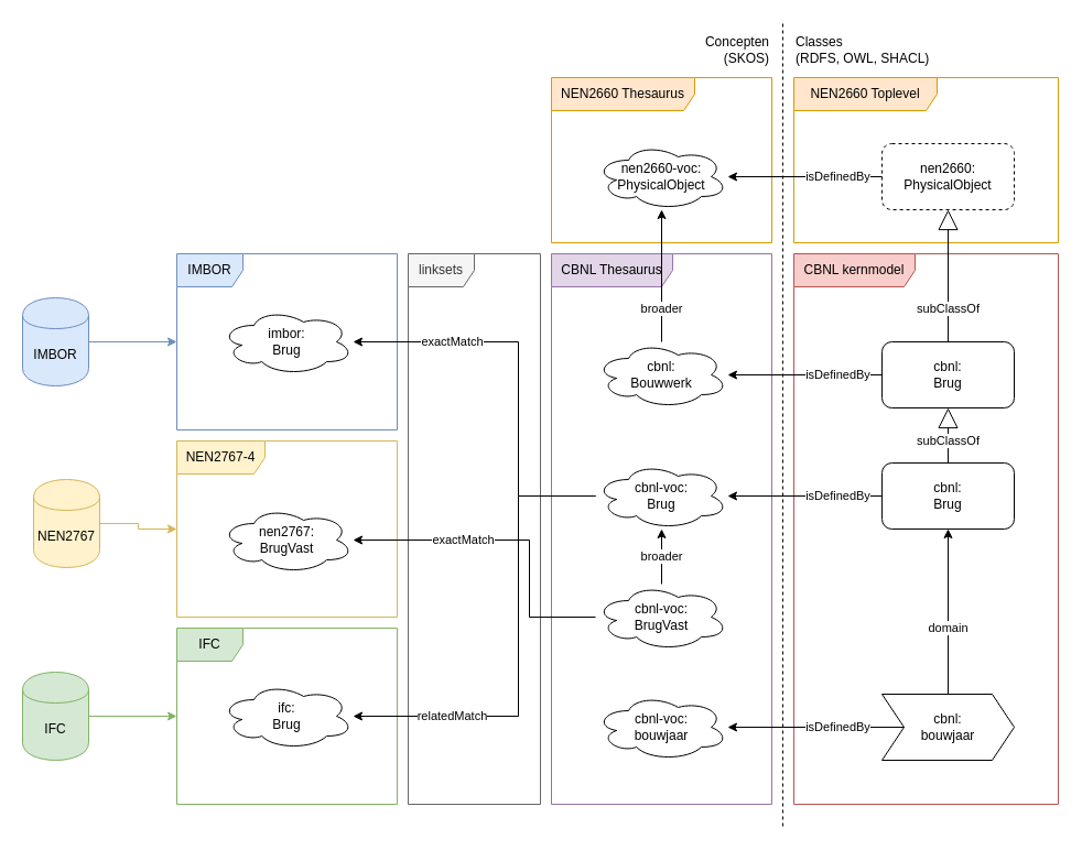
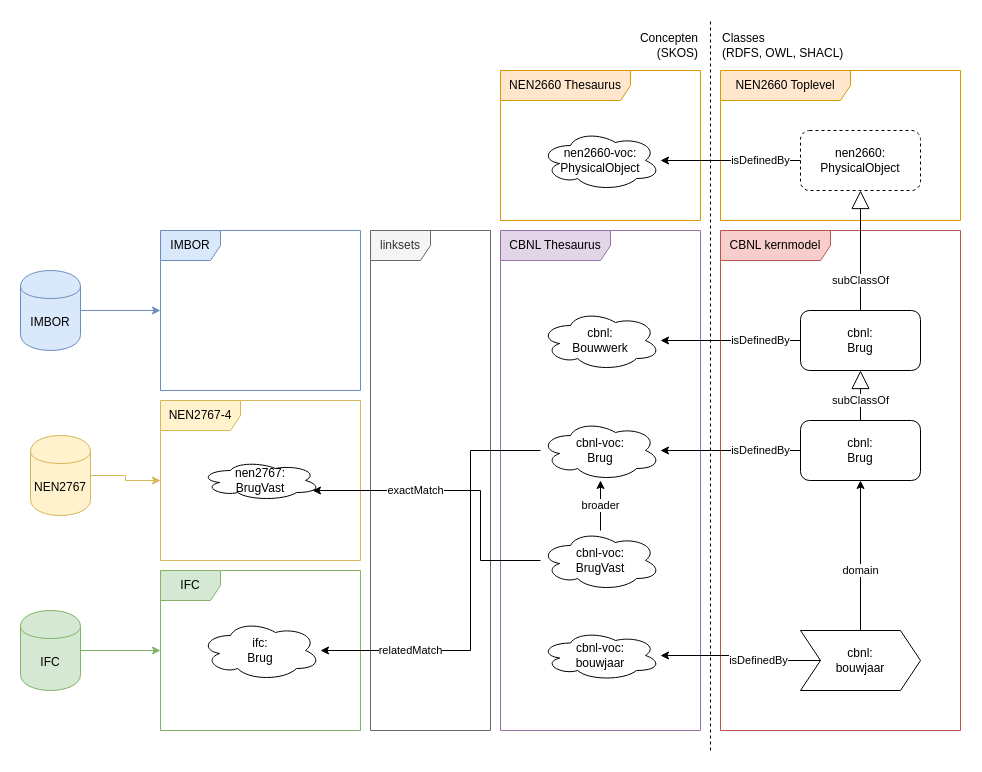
- <mxCell id="30" value="broader" style="edgeStyle=orthogonalEdgeStyle;rounded=0;orthogonalLoop=1;jettySize=auto;html=1;" parent="1" source="37" target="15" edge="1"><mxGeometry x="-0.5" relative="1" as="geometry"><mxPoint as="offset" /></mxGeometry></mxCell>
- <mxCell id="7" value="imbor:&lt;br&gt;Brug" style="ellipse;shape=cloud;whiteSpace=wrap;html=1;fontFamily=Helvetica;fontSize=12;fontColor=#000000;align=center;strokeColor=#000000;fillColor=#ffffff;" parent="1" vertex="1"><mxGeometry x="200" y="280" width="120" height="60" as="geometry" /></mxCell>
- <mxCell id="20" value="exactMatch" style="edgeStyle=orthogonalEdgeStyle;rounded=0;orthogonalLoop=1;jettySize=auto;html=1;" parent="1" source="27" target="7" edge="1"><mxGeometry x="0.5" relative="1" as="geometry"><Array as="points"><mxPoint x="470" y="450" /><mxPoint x="470" y="310" /></Array><mxPoint as="offset" /></mxGeometry></mxCell>
- <mxCell id="10" value="nen2767:&lt;br&gt;BrugVast" style="ellipse;shape=cloud;whiteSpace=wrap;html=1;fontFamily=Helvetica;fontSize=12;fontColor=#000000;align=center;strokeColor=#000000;fillColor=#ffffff;" parent="1" vertex="1"><mxGeometry x="200" y="460" width="120" height="60" as="geometry" /></mxCell>
+ <mxCell id="10" value="nen2767:&lt;br&gt;BrugVast" style="ellipse;shape=cloud;whiteSpace=wrap;html=1;fontFamily=Helvetica;fontSize=12;fontColor=#000000;align=center;strokeColor=#000000;fillColor=#ffffff;" parent="1" vertex="1"><mxGeometry x="200" y="460" width="120" height="40" as="geometry" /></mxCell>
- <mxCell id="25" value="cbnl-voc:&lt;br&gt;bouwjaar" style="ellipse;shape=cloud;whiteSpace=wrap;html=1;fontFamily=Helvetica;fontSize=12;fontColor=#000000;align=center;strokeColor=#000000;fillColor=#ffffff;" parent="1" vertex="1"><mxGeometry x="540" y="630" width="120" height="60" as="geometry" /></mxCell>
+ <mxCell id="25" value="cbnl-voc:&lt;br&gt;bouwjaar" style="ellipse;shape=cloud;whiteSpace=wrap;html=1;fontFamily=Helvetica;fontSize=12;fontColor=#000000;align=center;strokeColor=#000000;fillColor=#ffffff;" parent="1" vertex="1"><mxGeometry x="540" y="630" width="120" height="50" as="geometry" /></mxCell>
